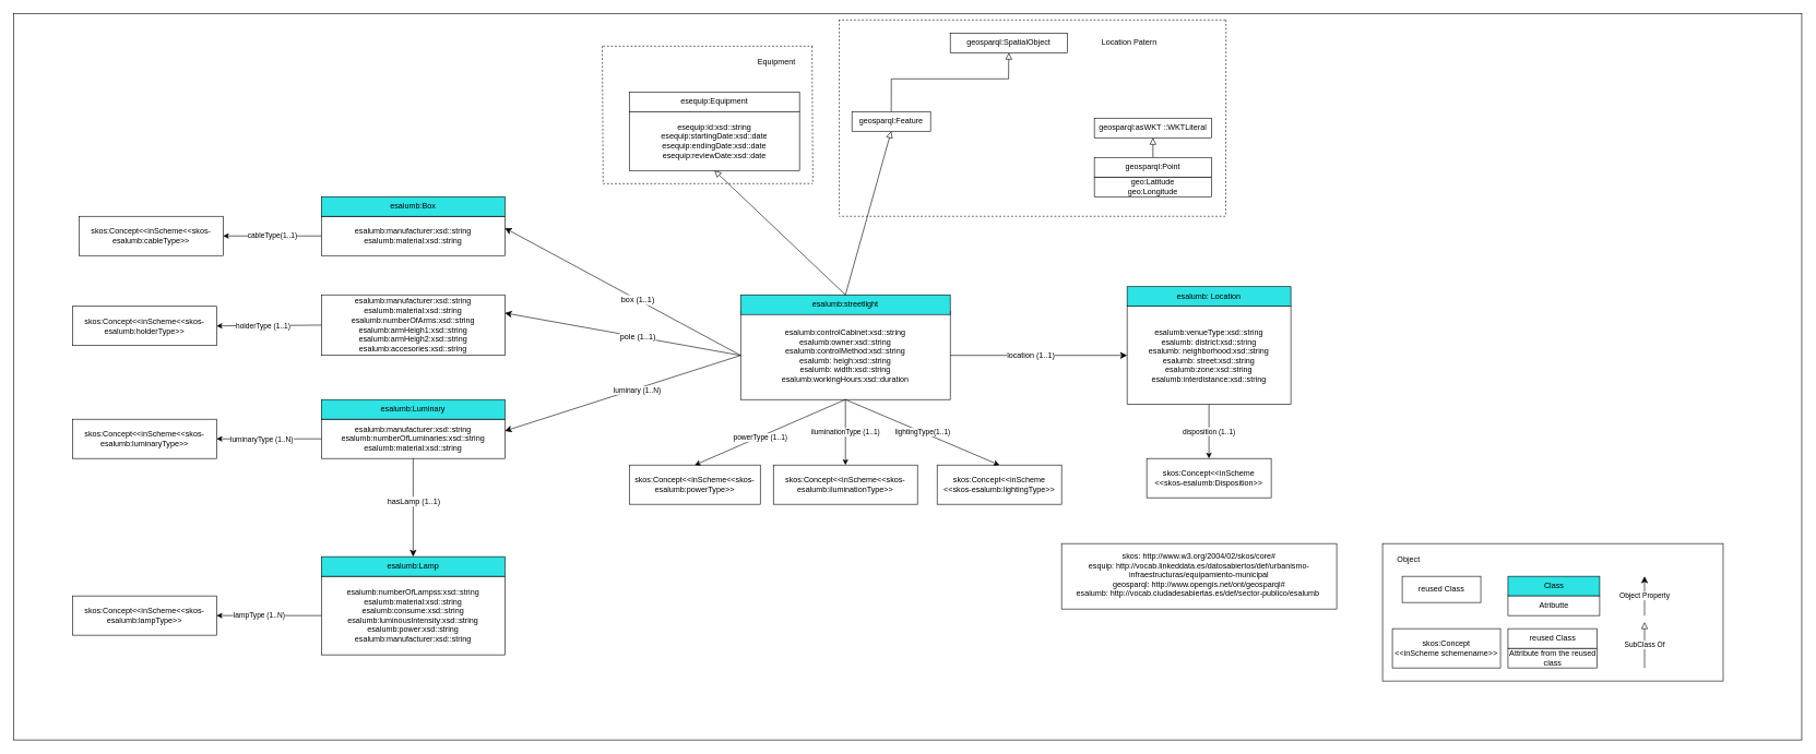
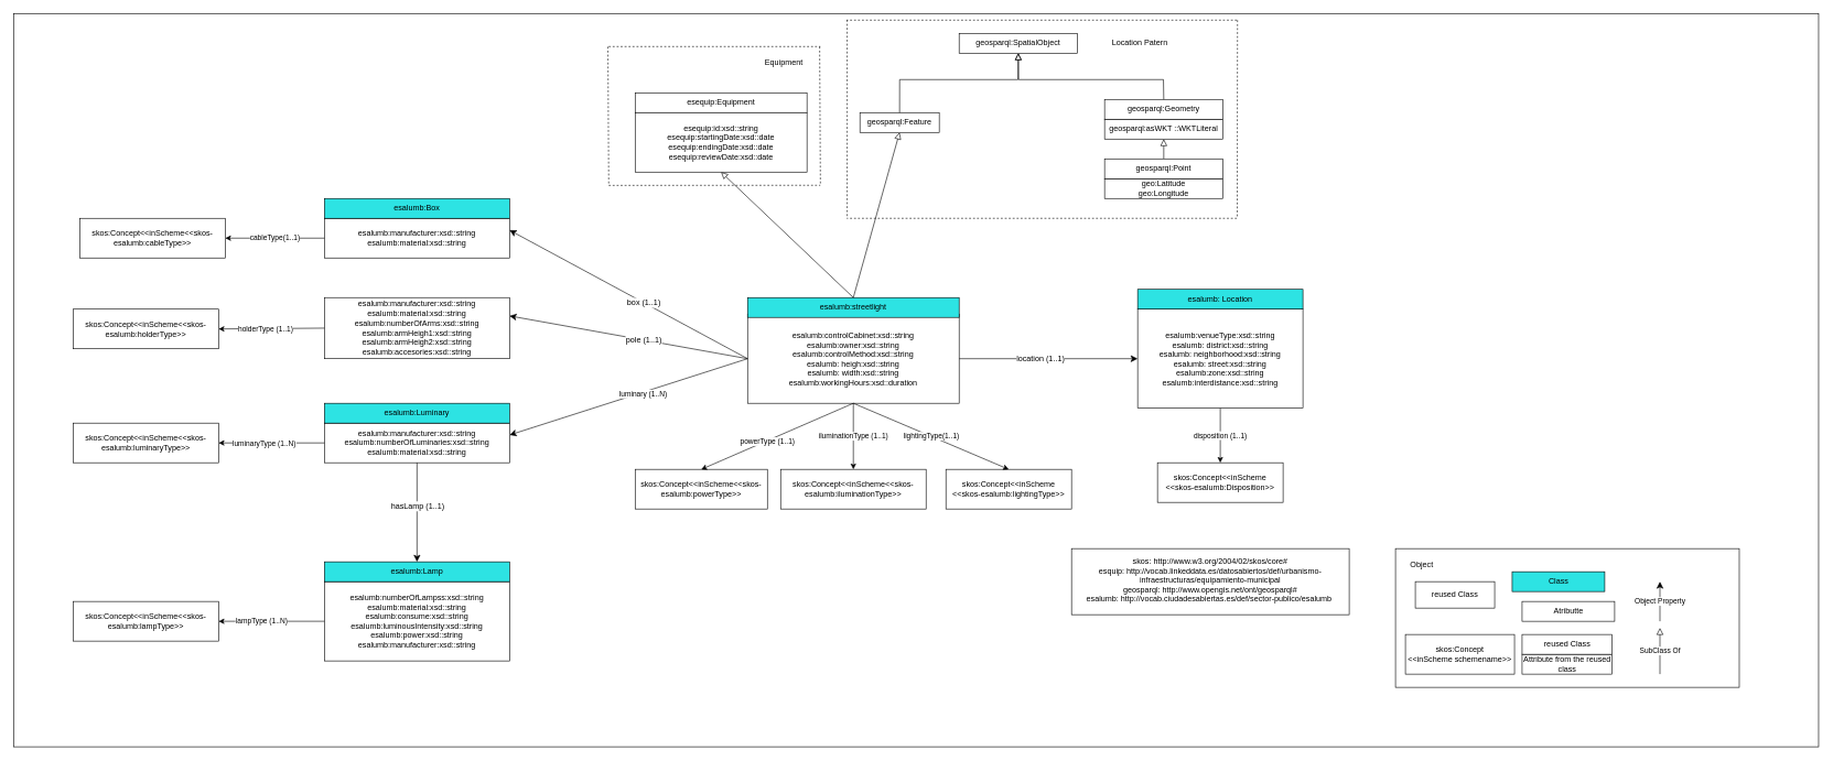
+ <mxCell id="68" value="" style="endArrow=block;html=1;fontColor=#000099;exitX=0.5;exitY=0;exitDx=0;exitDy=0;endFill=0;entryX=0.5;entryY=1;entryDx=0;entryDy=0;endSize=8;arcSize=0;rounded=0;" parent="1" source="26" target="30" edge="1"><mxGeometry width="50" height="50" relative="1" as="geometry"><mxPoint x="1450" y="-50" as="sourcePoint" /><mxPoint x="1450" y="-120" as="targetPoint" /><Array as="points"><mxPoint x="1759" y="120" /><mxPoint x="1540" y="120" /></Array></mxGeometry></mxCell>
+ <mxCell id="26" value="geosparql:Geometry" style="rounded=0;whiteSpace=wrap;html=1;snapToPoint=1;points=[[0.1,0],[0.2,0],[0.3,0],[0.4,0],[0.5,0],[0.6,0],[0.7,0],[0.8,0],[0.9,0],[0,0.1],[0,0.3],[0,0.5],[0,0.7],[0,0.9],[0.1,1],[0.2,1],[0.3,1],[0.4,1],[0.5,1],[0.6,1],[0.7,1],[0.8,1],[0.9,1],[1,0.1],[1,0.3],[1,0.5],[1,0.7],[1,0.9]];" parent="1" vertex="1"><mxGeometry x="1670" y="150" width="179" height="30" as="geometry" /></mxCell>
- <mxCell id="33" value="Class" style="rounded=0;whiteSpace=wrap;html=1;snapToPoint=1;points=[[0.1,0],[0.2,0],[0.3,0],[0.4,0],[0.5,0],[0.6,0],[0.7,0],[0.8,0],[0.9,0],[0,0.1],[0,0.3],[0,0.5],[0,0.7],[0,0.9],[0.1,1],[0.2,1],[0.3,1],[0.4,1],[0.5,1],[0.6,1],[0.7,1],[0.8,1],[0.9,1],[1,0.1],[1,0.3],[1,0.5],[1,0.7],[1,0.9]];fillColor=#2DE3E3;" parent="1" vertex="1"><mxGeometry x="2301.5" y="880" width="140" height="30" as="geometry" /></mxCell>
+ <mxCell id="33" value="Class" style="rounded=0;whiteSpace=wrap;html=1;snapToPoint=1;points=[[0.1,0],[0.2,0],[0.3,0],[0.4,0],[0.5,0],[0.6,0],[0.7,0],[0.8,0],[0.9,0],[0,0.1],[0,0.3],[0,0.5],[0,0.7],[0,0.9],[0.1,1],[0.2,1],[0.3,1],[0.4,1],[0.5,1],[0.6,1],[0.7,1],[0.8,1],[0.9,1],[1,0.1],[1,0.3],[1,0.5],[1,0.7],[1,0.9]];fillColor=#2DE3E3;" parent="1" vertex="1"><mxGeometry x="2286.5" y="865" width="140" height="30" as="geometry" /></mxCell>
